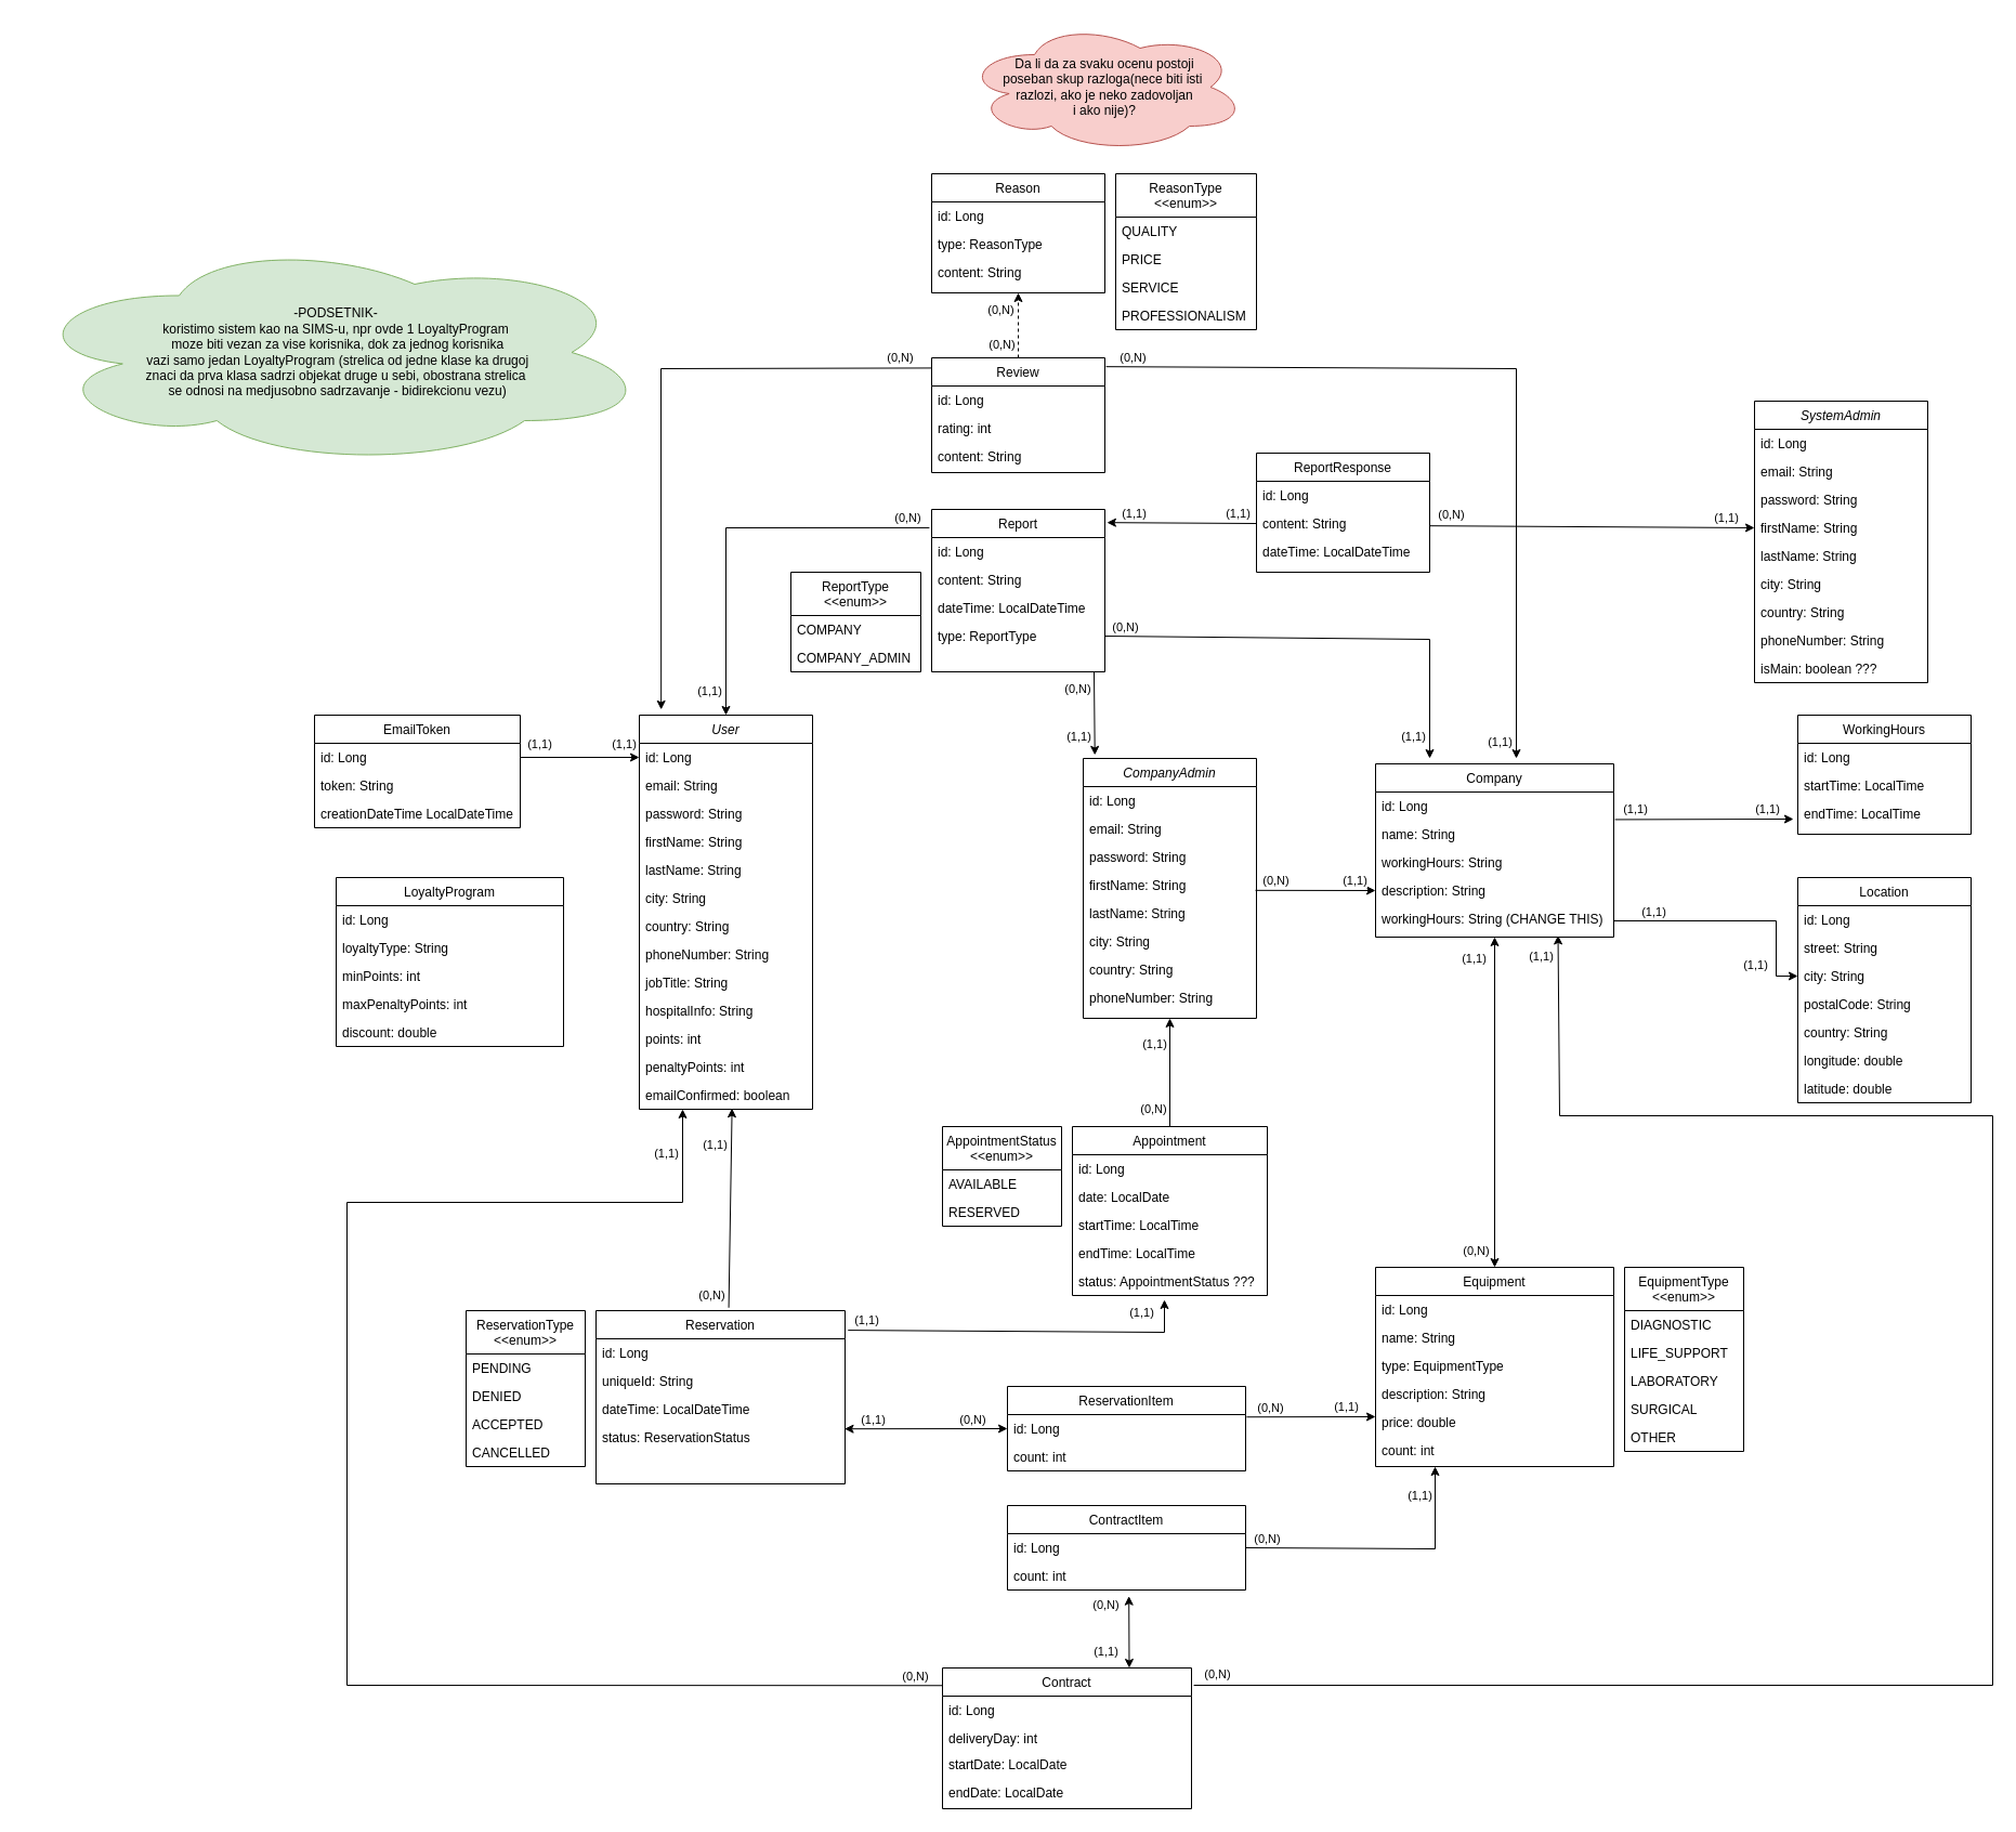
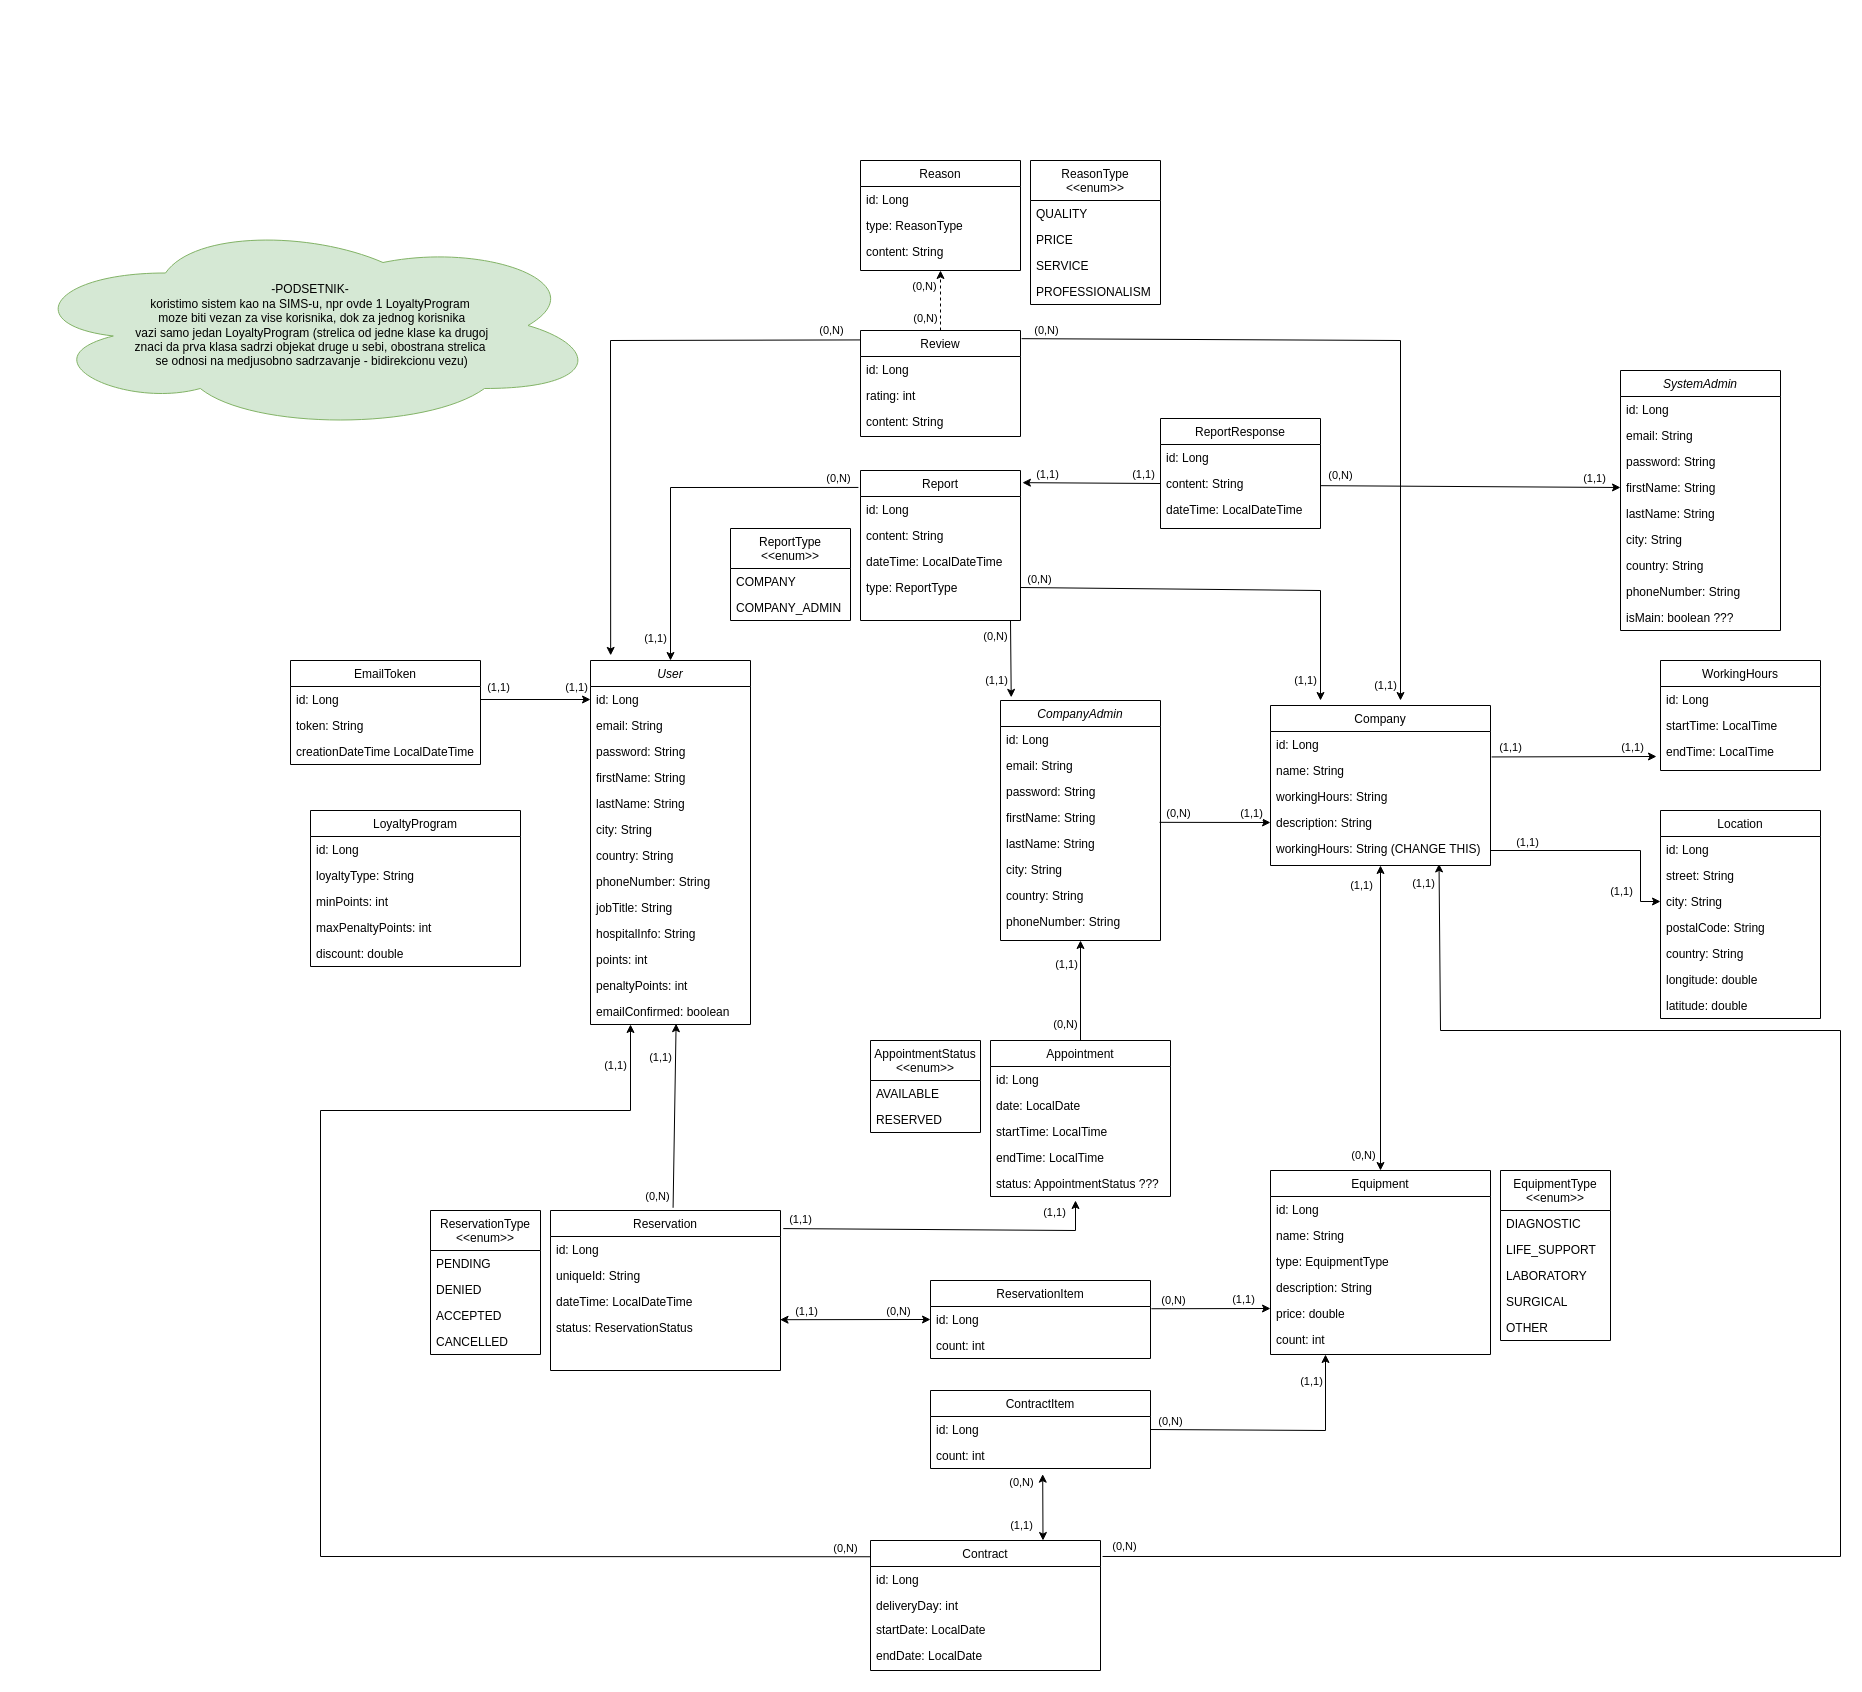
- <mxCell id="178" value="Da li da za svaku ocenu postoji&lt;br&gt;poseban skup razloga(nece biti isti&amp;nbsp;&lt;br&gt;razlozi, ako je neko zadovoljan&lt;br&gt;i ako nije)?" style="ellipse;shape=cloud;whiteSpace=wrap;html=1;fillColor=#f8cecc;strokeColor=#b85450;" parent="1" vertex="1"><mxGeometry x="890" y="20" width="260" height="120" as="geometry" /></mxCell>
